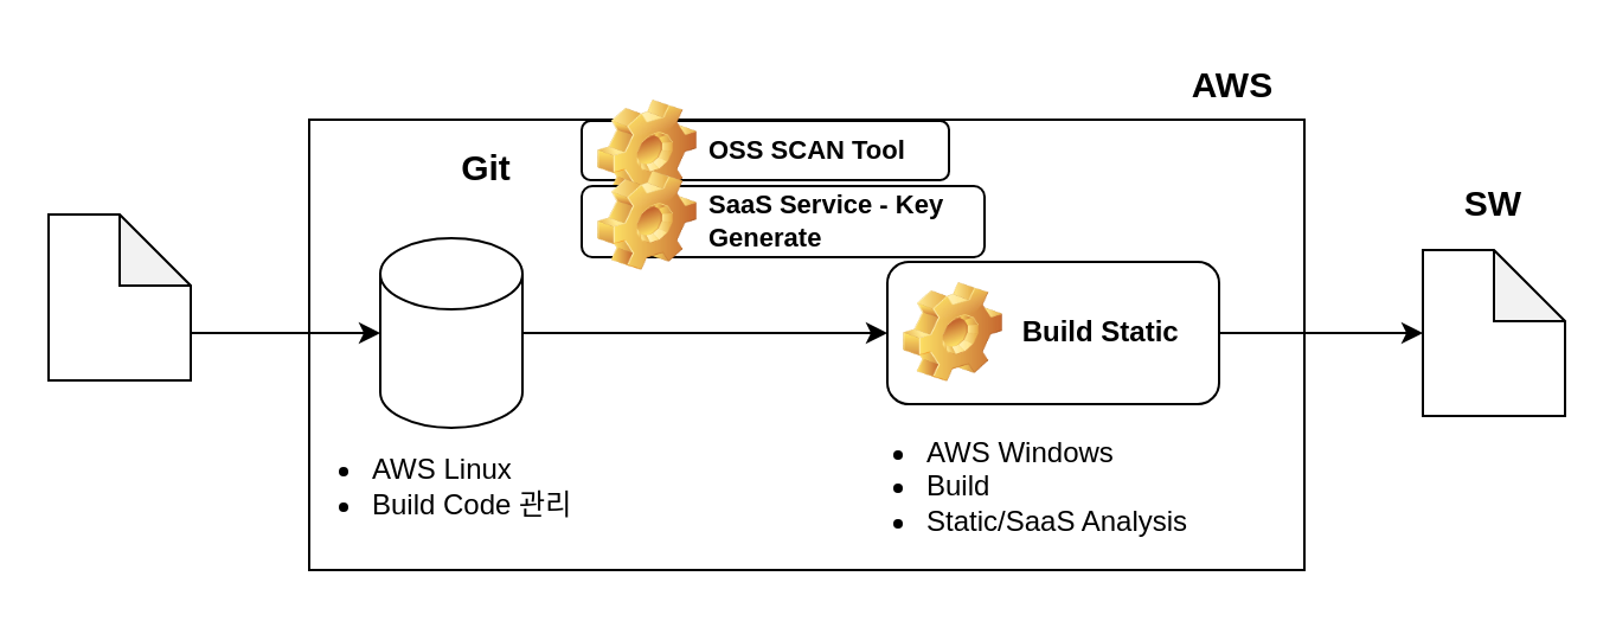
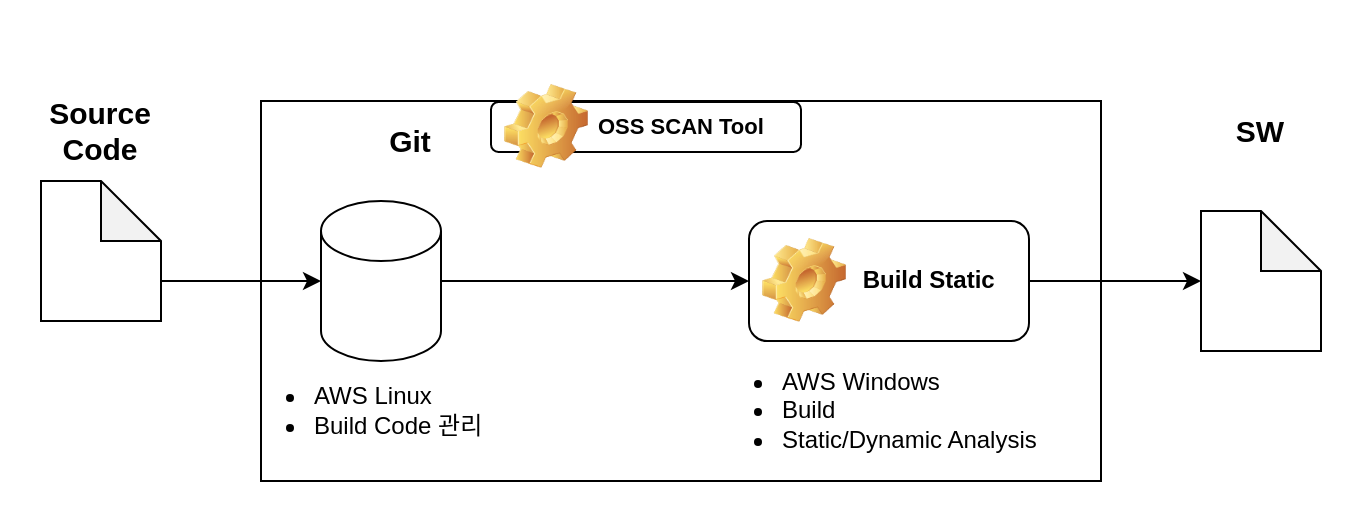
- <mxCell id="12" value="AWS" style="text;strokeColor=none;align=center;fillColor=none;html=1;verticalAlign=middle;whiteSpace=wrap;rounded=0;fontStyle=1;fontSize=15;" vertex="1" parent="1"><mxGeometry x="490" y="20" width="60" height="30" as="geometry" /></mxCell>
+ <mxCell id="15" value="Source Code" style="text;strokeColor=none;align=center;fillColor=none;html=1;verticalAlign=middle;whiteSpace=wrap;rounded=0;fontStyle=1;fontSize=15;" vertex="1" parent="1"><mxGeometry x="20" y="50" width="60" height="30" as="geometry" /></mxCell>
- <mxCell id="11" value="SW" style="text;strokeColor=none;align=center;fillColor=none;html=1;verticalAlign=middle;whiteSpace=wrap;rounded=0;fontStyle=1;fontSize=15;" vertex="1" parent="1"><mxGeometry x="600" y="70" width="60" height="30" as="geometry" /></mxCell>
+ <mxCell id="11" value="SW" style="text;strokeColor=none;align=center;fillColor=none;html=1;verticalAlign=middle;whiteSpace=wrap;rounded=0;fontStyle=1;fontSize=15;" vertex="1" parent="1"><mxGeometry x="600" y="50" width="60" height="30" as="geometry" /></mxCell>
- <mxCell id="17" value="SaaS Service - Key Generate" style="label;whiteSpace=wrap;html=1;image=img/clipart/Gear_128x128.png;fontSize=11;" vertex="1" parent="1"><mxGeometry x="245" y="78" width="170" height="30" as="geometry" /></mxCell>
- <mxCell id="8" value="&lt;ul&gt;&lt;li&gt;AWS Windows&lt;/li&gt;&lt;li&gt;Build&lt;/li&gt;&lt;li&gt;Static/SaaS Analysis&lt;/li&gt;&lt;/ul&gt;" style="text;strokeColor=none;align=left;fillColor=none;html=1;verticalAlign=middle;whiteSpace=wrap;rounded=0;" vertex="1" parent="1"><mxGeometry x="349" y="190" width="201" height="30" as="geometry" /></mxCell>
+ <mxCell id="8" value="&lt;ul&gt;&lt;li&gt;AWS Windows&lt;/li&gt;&lt;li&gt;Build&lt;/li&gt;&lt;li&gt;Static/Dynamic Analysis&lt;/li&gt;&lt;/ul&gt;" style="text;strokeColor=none;align=left;fillColor=none;html=1;verticalAlign=middle;whiteSpace=wrap;rounded=0;" vertex="1" parent="1"><mxGeometry x="349" y="190" width="201" height="30" as="geometry" /></mxCell>
